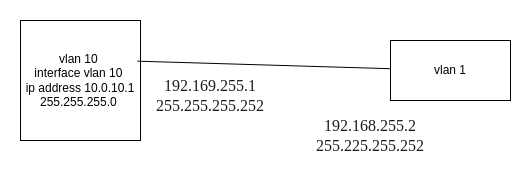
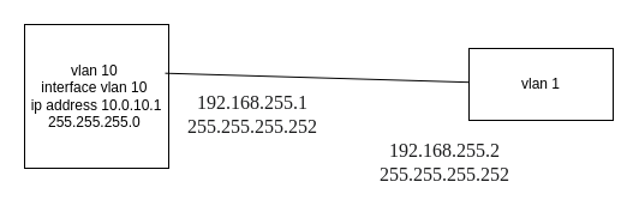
- <mxCell id="5" value="&lt;span style=&quot;color: rgb(27, 28, 29); font-family: CiscoSans; font-size: 16px; text-align: left; background-color: rgb(255, 255, 255);&quot;&gt;192.169.255.1 255.255.255.252&lt;/span&gt;" style="text;html=1;align=center;verticalAlign=middle;whiteSpace=wrap;rounded=0;" vertex="1" parent="1"><mxGeometry x="180" y="80" width="60" height="30" as="geometry" /></mxCell>
+ <mxCell id="5" value="&lt;span style=&quot;color: rgb(27, 28, 29); font-family: CiscoSans; font-size: 16px; text-align: left; background-color: rgb(255, 255, 255);&quot;&gt;192.168.255.1 255.255.255.252&lt;/span&gt;" style="text;html=1;align=center;verticalAlign=middle;whiteSpace=wrap;rounded=0;" vertex="1" parent="1"><mxGeometry x="180" y="80" width="60" height="30" as="geometry" /></mxCell>
- <mxCell id="6" value="&lt;span style=&quot;color: rgb(27, 28, 29); font-family: CiscoSans; font-size: 16px; text-align: left; background-color: rgb(255, 255, 255);&quot;&gt;192.168.255.2 255.225.255.252&lt;/span&gt;" style="text;html=1;align=center;verticalAlign=middle;whiteSpace=wrap;rounded=0;" vertex="1" parent="1"><mxGeometry x="340" y="120" width="60" height="30" as="geometry" /></mxCell>
+ <mxCell id="6" value="&lt;span style=&quot;color: rgb(27, 28, 29); font-family: CiscoSans; font-size: 16px; text-align: left; background-color: rgb(255, 255, 255);&quot;&gt;192.168.255.2 255.255.255.252&lt;/span&gt;" style="text;html=1;align=center;verticalAlign=middle;whiteSpace=wrap;rounded=0;" vertex="1" parent="1"><mxGeometry x="340" y="120" width="60" height="30" as="geometry" /></mxCell>
